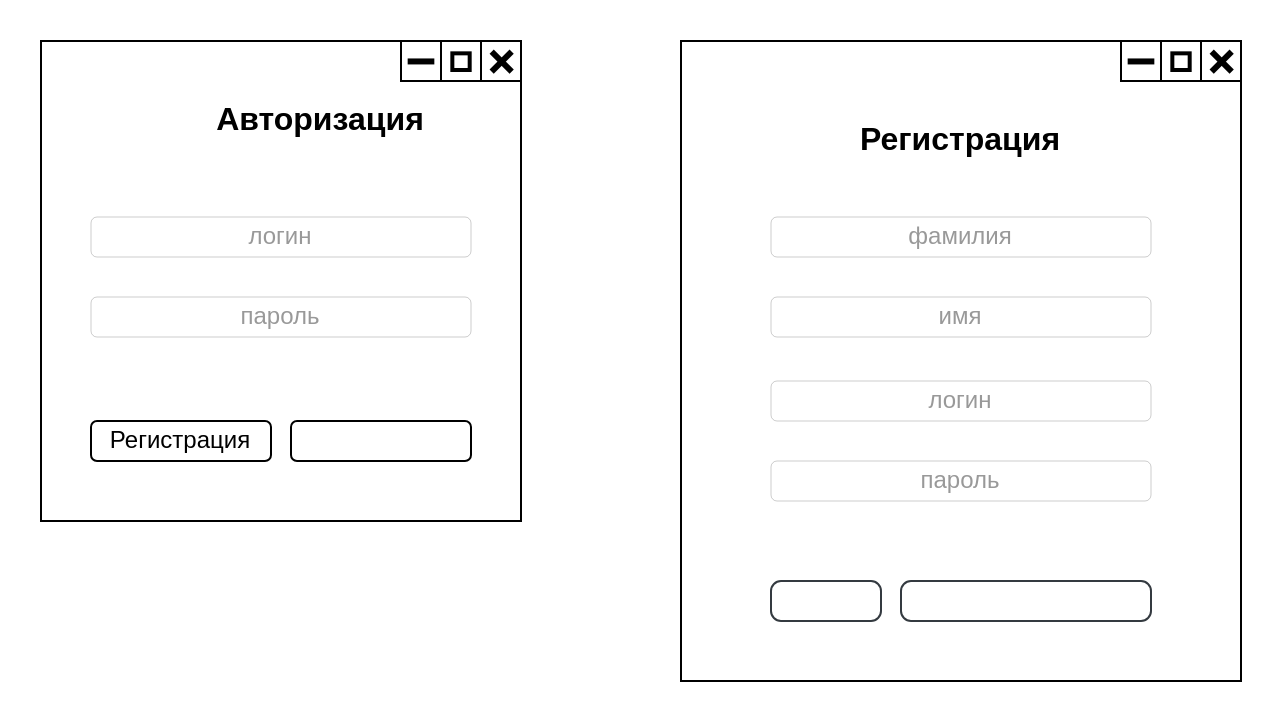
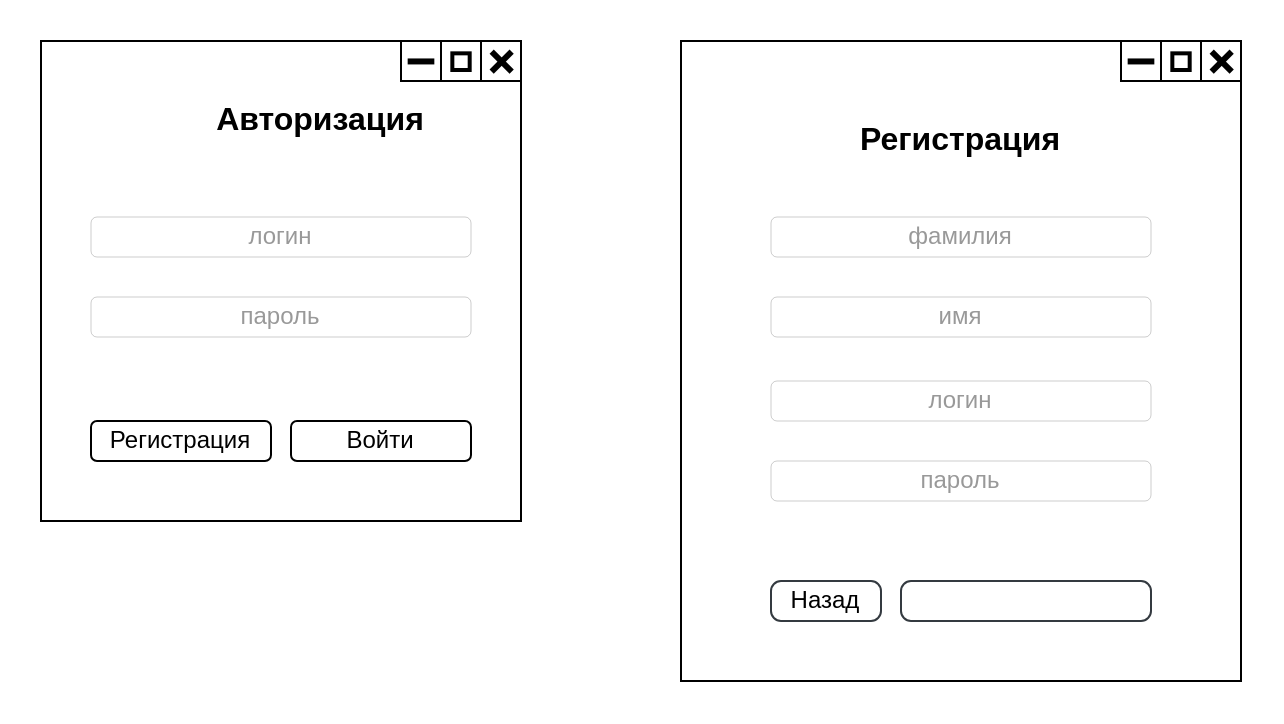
+ <mxCell id="37" value="Войти" style="text;html=1;strokeColor=none;fillColor=none;align=center;verticalAlign=middle;whiteSpace=wrap;rounded=0;" vertex="1" parent="1"><mxGeometry x="150" y="210" width="80" height="20" as="geometry" /></mxCell>
+ <mxCell id="34" value="Назад" style="text;html=1;strokeColor=none;fillColor=none;align=center;verticalAlign=middle;whiteSpace=wrap;rounded=0;" vertex="1" parent="32"><mxGeometry width="55" height="20" as="geometry" /></mxCell>
